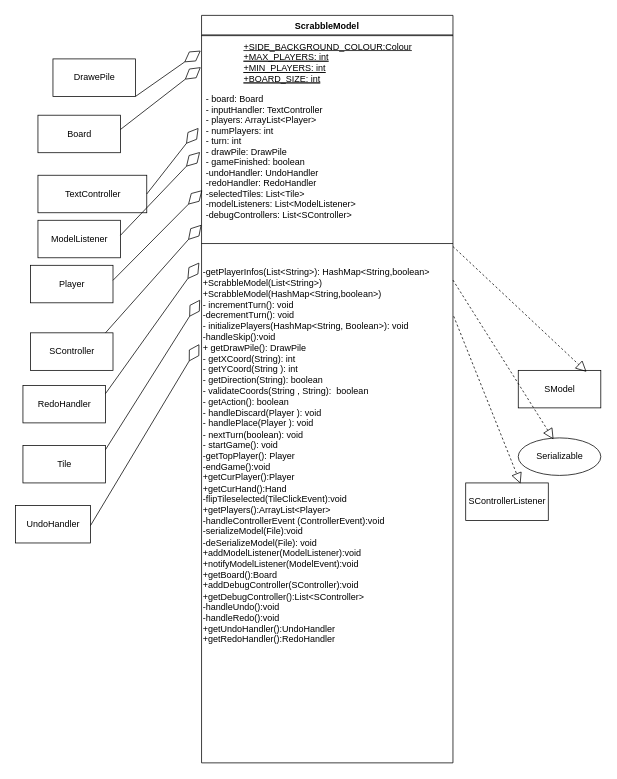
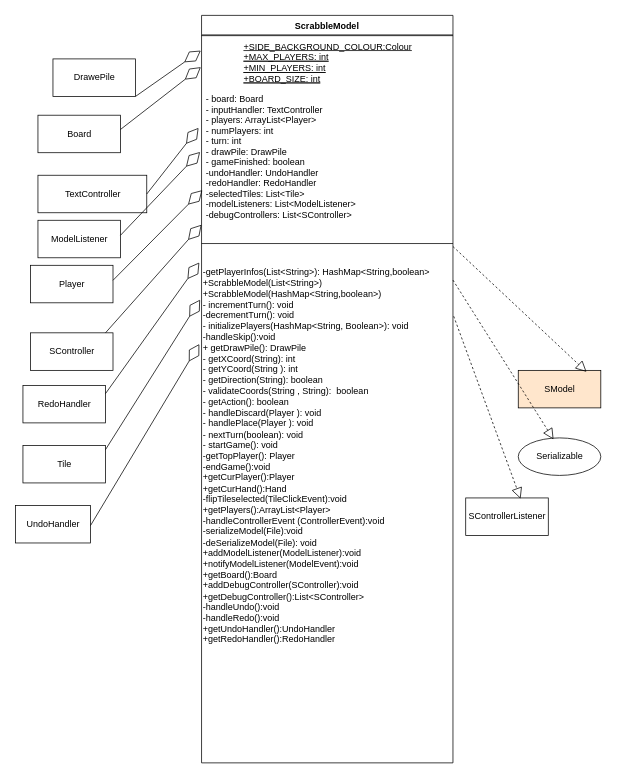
- <mxCell id="10" value="SModel" style="html=1;" vertex="1" parent="1"><mxGeometry x="690" y="493" width="110" height="50" as="geometry" /></mxCell>
+ <mxCell id="10" value="SModel" style="html=1;fillColor=#ffe6cc;" vertex="1" parent="1"><mxGeometry x="690" y="493" width="110" height="50" as="geometry" /></mxCell>
- <mxCell id="9" value="SControllerListener" style="html=1;" vertex="1" parent="1"><mxGeometry x="620" y="643" width="110" height="50" as="geometry" /></mxCell>
+ <mxCell id="9" value="SControllerListener" style="html=1;" vertex="1" parent="1"><mxGeometry x="620" y="663" width="110" height="50" as="geometry" /></mxCell>
